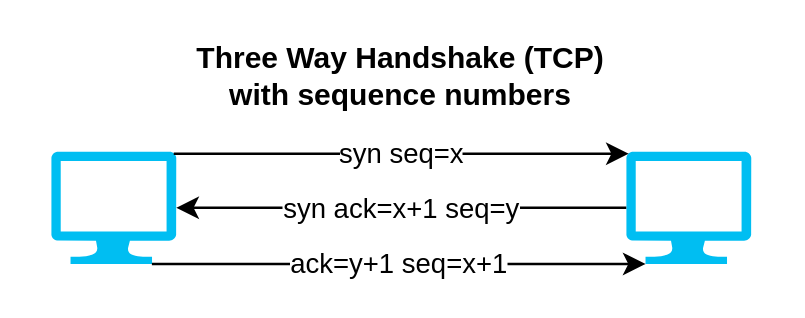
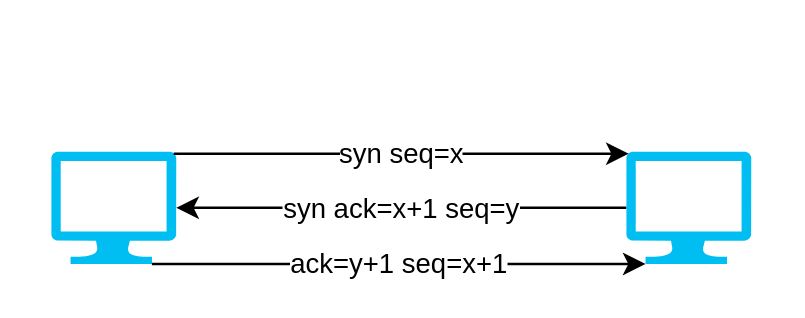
- <mxCell id="7" value="Three Way Handshake (TCP)&lt;br&gt;with sequence numbers" style="text;html=1;strokeColor=none;fillColor=none;align=center;verticalAlign=middle;whiteSpace=wrap;rounded=0;fontStyle=1" vertex="1" parent="1"><mxGeometry x="70" y="20" width="180" height="20" as="geometry" /></mxCell>
